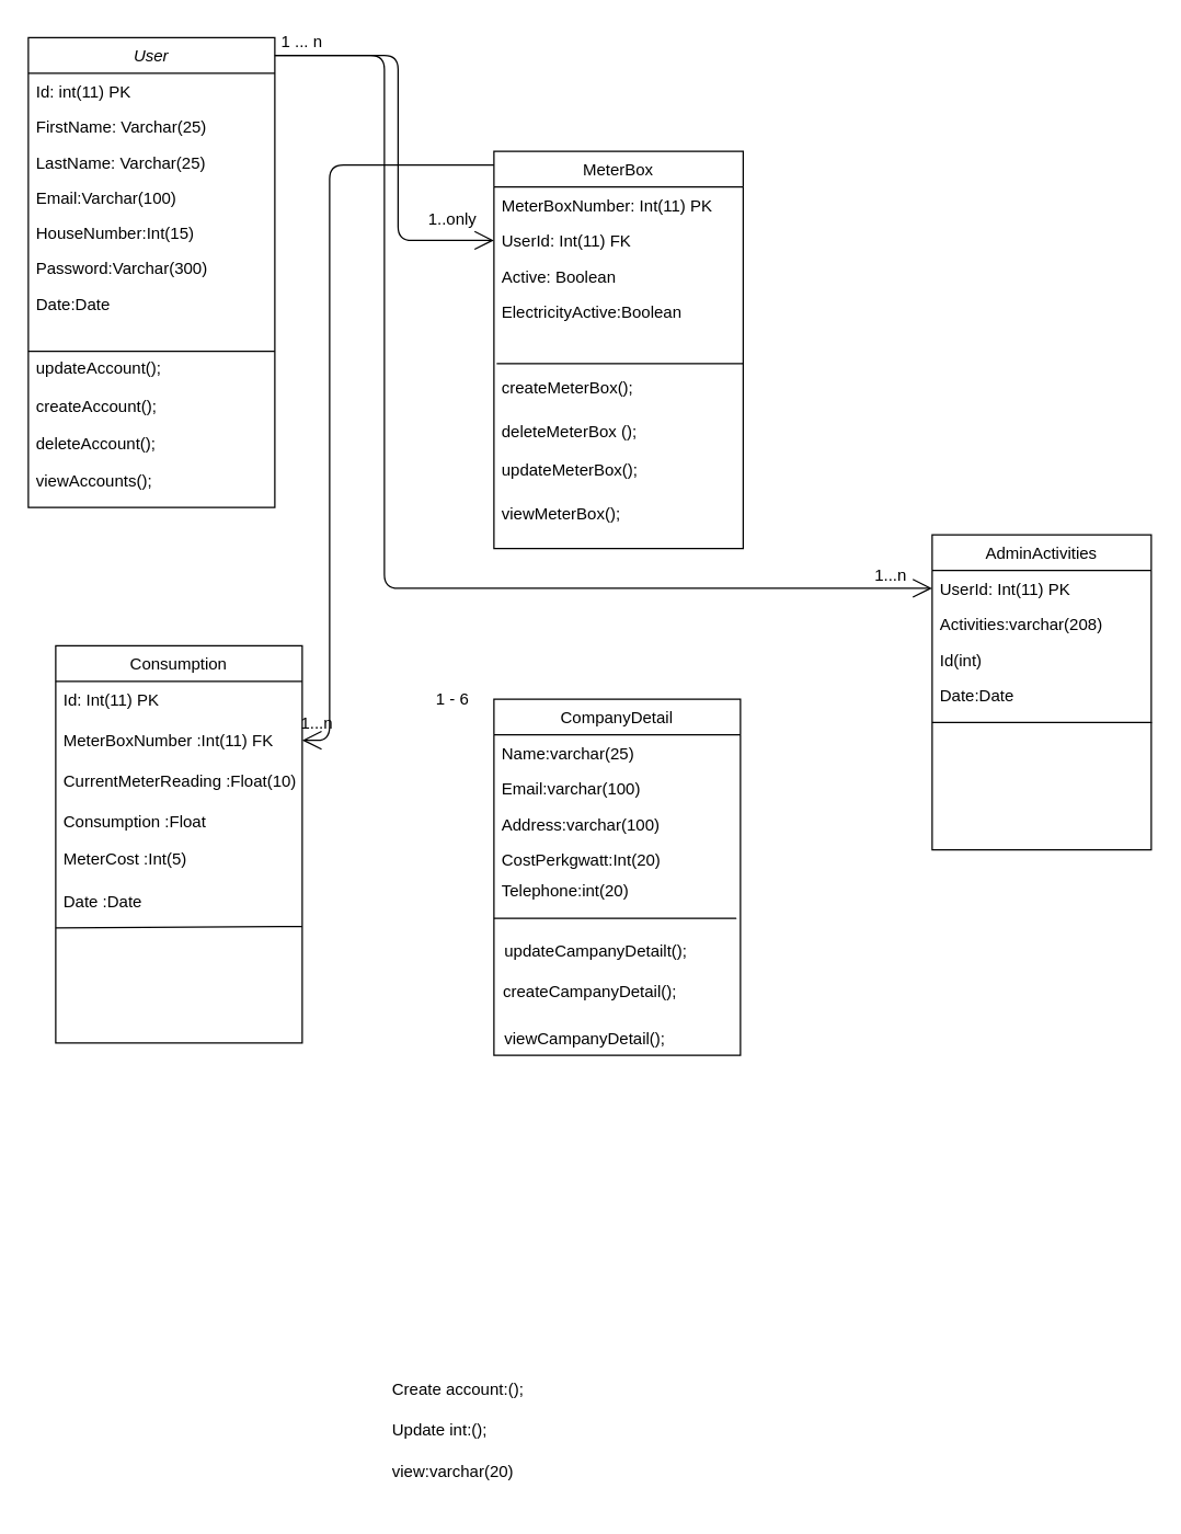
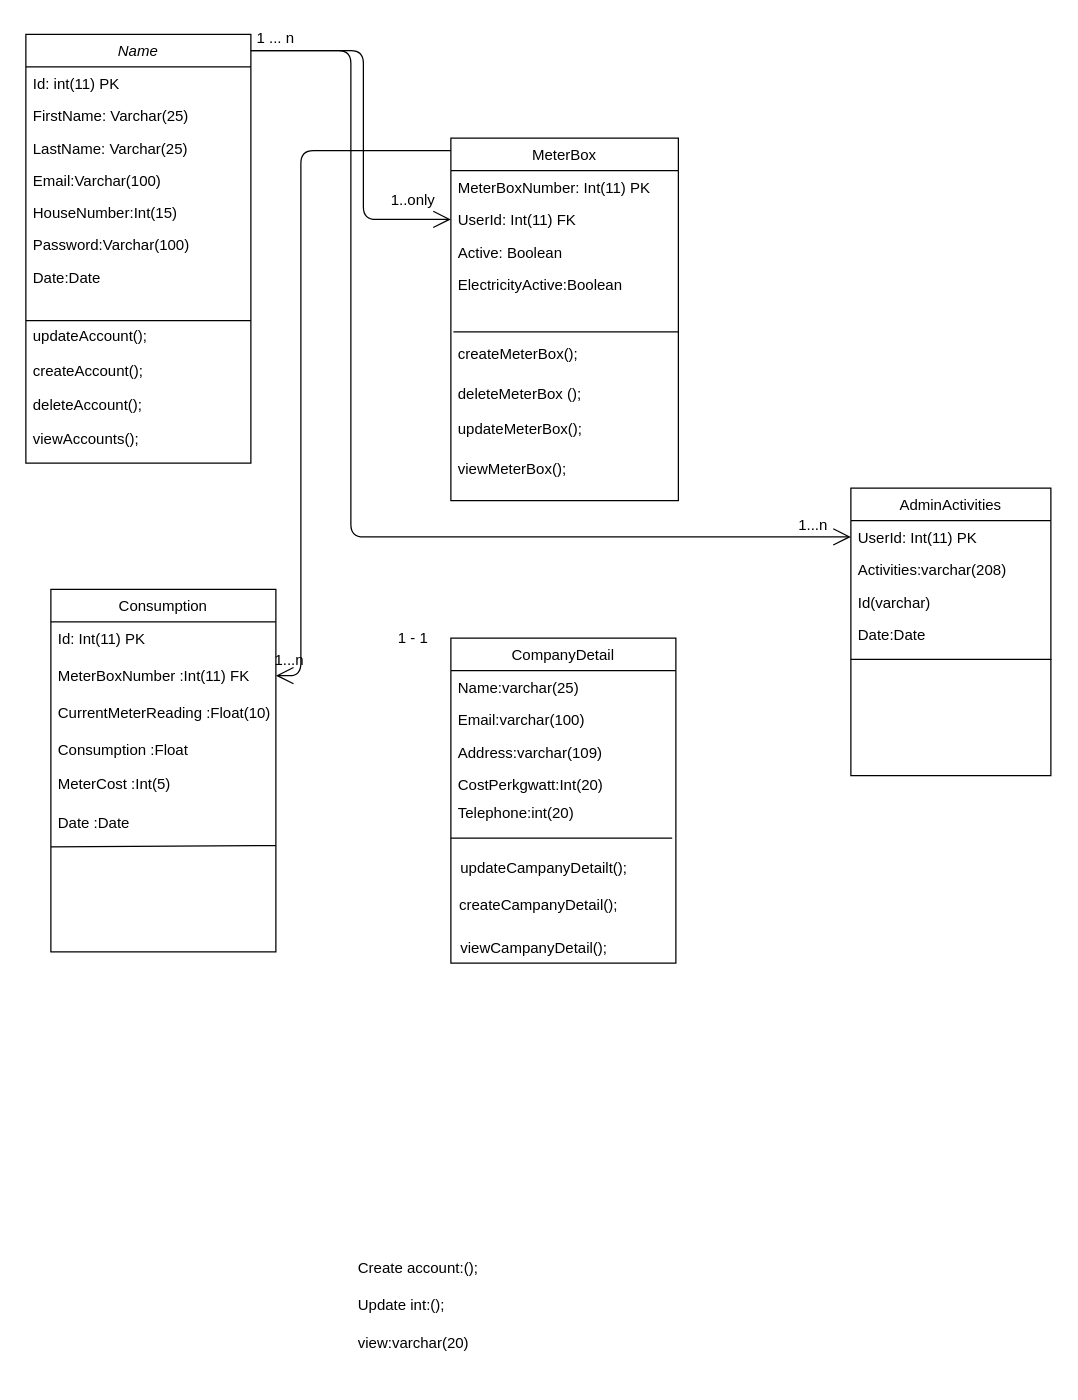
- <mxCell id="4" value="User&#10;" style="swimlane;fontStyle=2;align=center;verticalAlign=top;childLayout=stackLayout;horizontal=1;startSize=26;horizontalStack=0;resizeParent=1;resizeLast=0;collapsible=1;marginBottom=0;rounded=0;shadow=0;strokeWidth=1;" parent="1" vertex="1"><mxGeometry x="20" y="27" width="180" height="343" as="geometry"><mxRectangle x="230" y="140" width="160" height="26" as="alternateBounds" /></mxGeometry></mxCell>
+ <mxCell id="4" value="Name&#10;" style="swimlane;fontStyle=2;align=center;verticalAlign=top;childLayout=stackLayout;horizontal=1;startSize=26;horizontalStack=0;resizeParent=1;resizeLast=0;collapsible=1;marginBottom=0;rounded=0;shadow=0;strokeWidth=1;" parent="1" vertex="1"><mxGeometry x="20" y="27" width="180" height="343" as="geometry"><mxRectangle x="230" y="140" width="160" height="26" as="alternateBounds" /></mxGeometry></mxCell>
- <mxCell id="2" value="Password:Varchar(300)" style="text;align=left;verticalAlign=top;spacingLeft=4;spacingRight=4;overflow=hidden;rotatable=0;points=[[0,0.5],[1,0.5]];portConstraint=eastwest;" parent="1" vertex="1"><mxGeometry x="20" y="182" width="160" height="26" as="geometry" /></mxCell>
+ <mxCell id="2" value="Password:Varchar(100)" style="text;align=left;verticalAlign=top;spacingLeft=4;spacingRight=4;overflow=hidden;rotatable=0;points=[[0,0.5],[1,0.5]];portConstraint=eastwest;" parent="1" vertex="1"><mxGeometry x="20" y="182" width="160" height="26" as="geometry" /></mxCell>
- <mxCell id="35" value="Id(int)" style="text;align=left;verticalAlign=top;spacingLeft=4;spacingRight=4;overflow=hidden;rotatable=0;points=[[0,0.5],[1,0.5]];portConstraint=eastwest;rounded=0;shadow=0;html=0;" parent="31" vertex="1"><mxGeometry y="78" width="160" height="26" as="geometry" /></mxCell>
+ <mxCell id="35" value="Id(varchar)" style="text;align=left;verticalAlign=top;spacingLeft=4;spacingRight=4;overflow=hidden;rotatable=0;points=[[0,0.5],[1,0.5]];portConstraint=eastwest;rounded=0;shadow=0;html=0;" parent="31" vertex="1"><mxGeometry y="78" width="160" height="26" as="geometry" /></mxCell>
- <mxCell id="59" value="1 - 6" style="text;html=1;strokeColor=none;fillColor=none;align=center;verticalAlign=middle;whiteSpace=wrap;rounded=0;" vertex="1" parent="1"><mxGeometry x="310" y="500" width="40" height="20" as="geometry" /></mxCell>
+ <mxCell id="59" value="1 - 1" style="text;html=1;strokeColor=none;fillColor=none;align=center;verticalAlign=middle;whiteSpace=wrap;rounded=0;" vertex="1" parent="1"><mxGeometry x="310" y="500" width="40" height="20" as="geometry" /></mxCell>
- <mxCell id="40" value="Address:varchar(100)" style="text;align=left;verticalAlign=top;spacingLeft=4;spacingRight=4;overflow=hidden;rotatable=0;points=[[0,0.5],[1,0.5]];portConstraint=eastwest;rounded=0;shadow=0;html=0;" parent="37" vertex="1"><mxGeometry y="78" width="180" height="26" as="geometry" /></mxCell>
+ <mxCell id="40" value="Address:varchar(109)" style="text;align=left;verticalAlign=top;spacingLeft=4;spacingRight=4;overflow=hidden;rotatable=0;points=[[0,0.5],[1,0.5]];portConstraint=eastwest;rounded=0;shadow=0;html=0;" parent="37" vertex="1"><mxGeometry y="78" width="180" height="26" as="geometry" /></mxCell>
